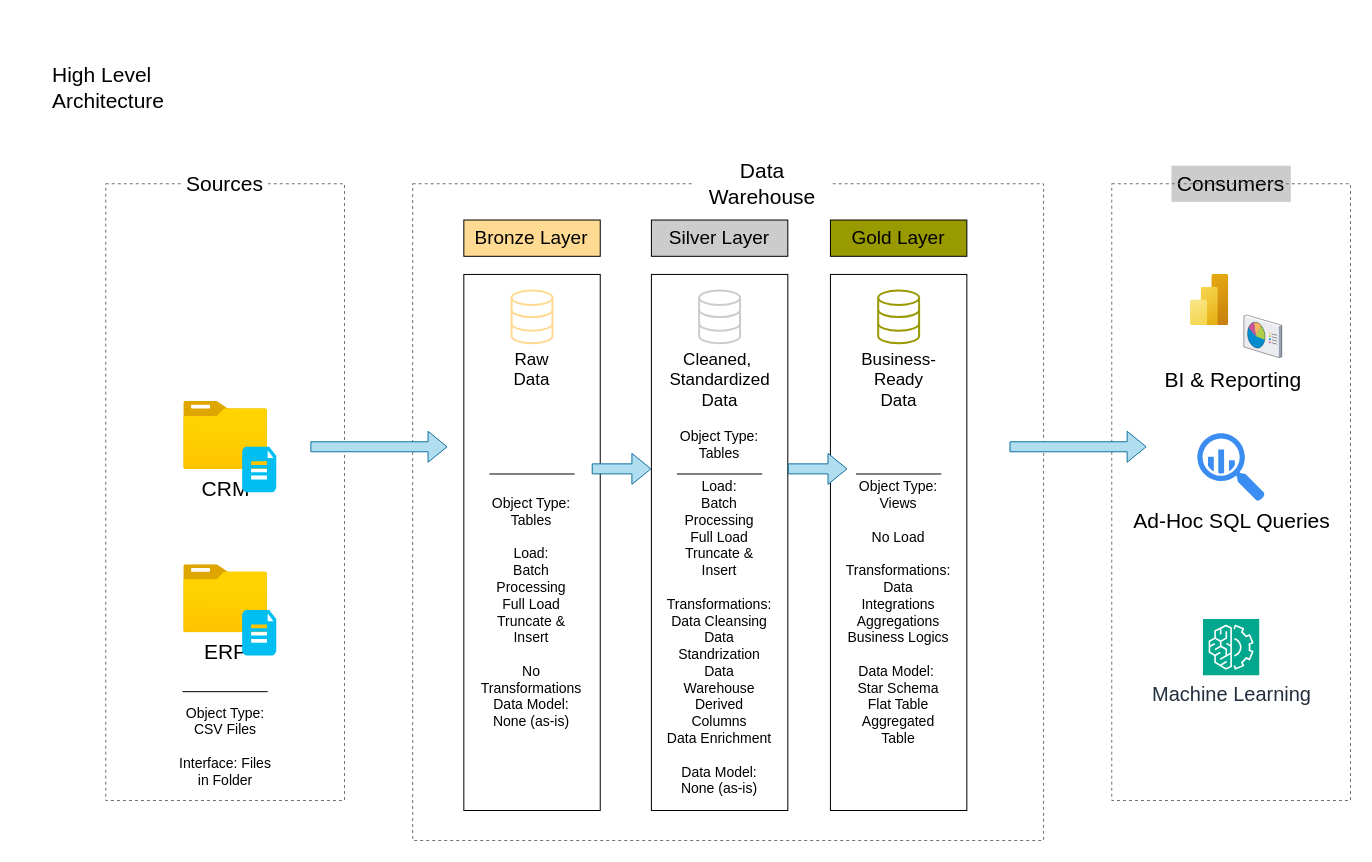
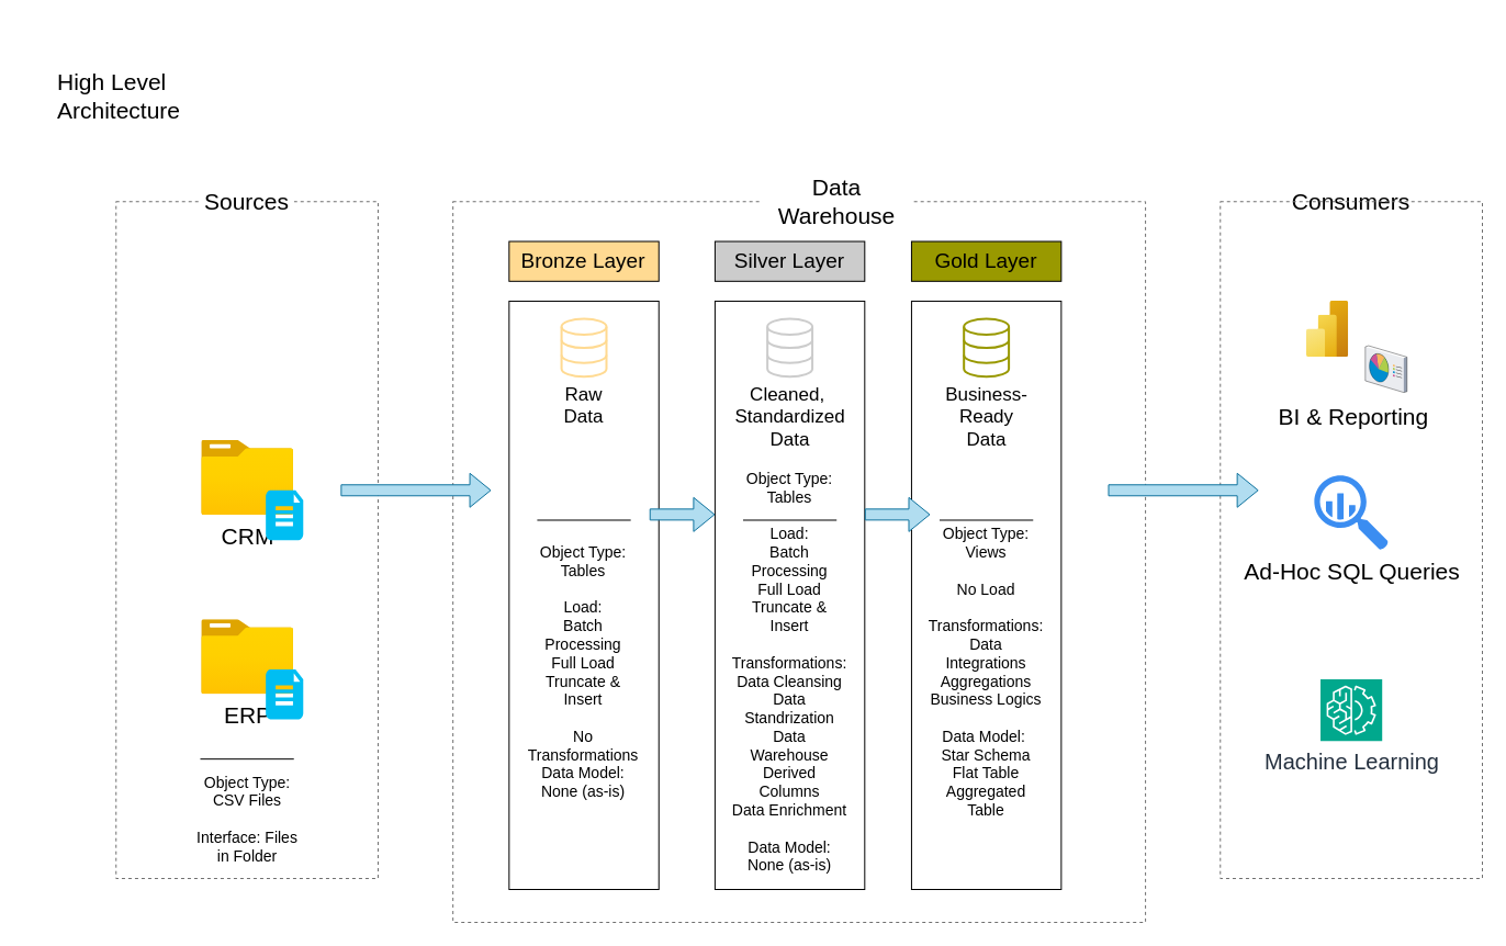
- <mxCell id="8" value="&lt;font style=&quot;font-size: 21px;&quot;&gt;Consumers&lt;/font&gt;" style="rounded=0;whiteSpace=wrap;html=1;strokeColor=none;fontSize=12;fillColor=#cccccc;" parent="2" vertex="1"><mxGeometry x="1150.962" y="145.116" width="119.359" height="36.279" as="geometry" /></mxCell>
+ <mxCell id="8" value="&lt;font style=&quot;font-size: 21px;&quot;&gt;Consumers&lt;/font&gt;" style="rounded=0;whiteSpace=wrap;html=1;strokeColor=none;fontSize=12;" parent="2" vertex="1"><mxGeometry x="1150.962" y="145.116" width="119.359" height="36.279" as="geometry" /></mxCell>
